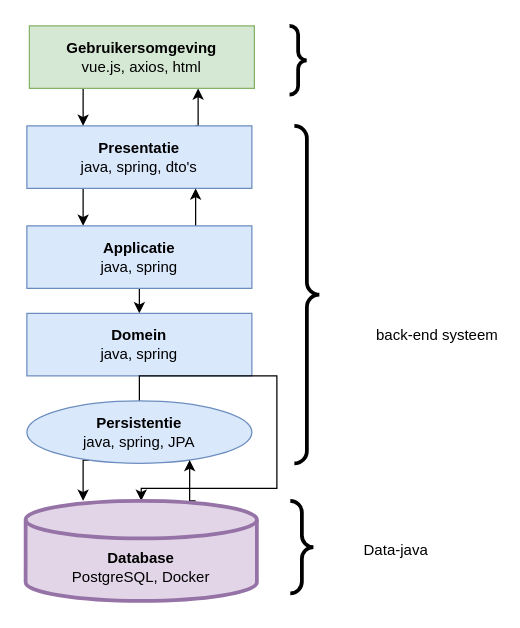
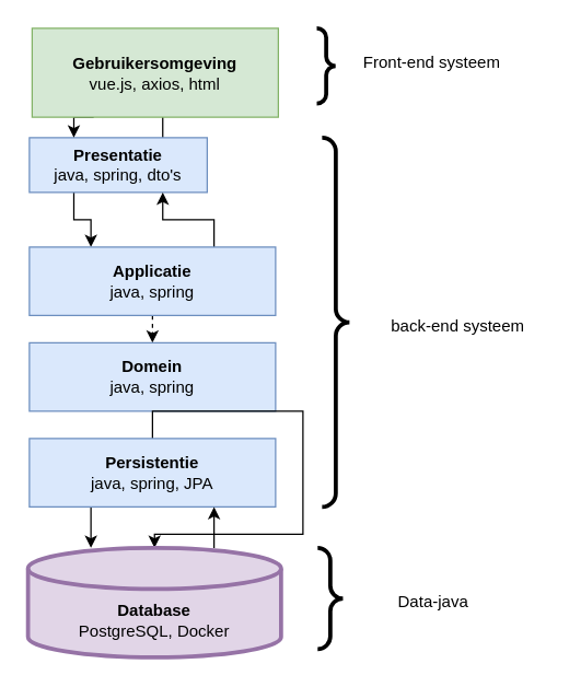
- <mxCell id="13" value="&lt;b&gt;Gebruikersomgeving&lt;/b&gt;&lt;br&gt;vue.js, axios, html" style="rounded=0;whiteSpace=wrap;html=1;fillColor=#d5e8d4;strokeColor=#82b366;" parent="1" vertex="1"><mxGeometry x="23" y="20" width="180" height="50" as="geometry" /></mxCell>
+ <mxCell id="13" value="&lt;b&gt;Gebruikersomgeving&lt;/b&gt;&lt;br&gt;vue.js, axios, html" style="rounded=0;whiteSpace=wrap;html=1;fillColor=#d5e8d4;strokeColor=#82b366;" parent="1" vertex="1"><mxGeometry x="23" y="20" width="180" height="65" as="geometry" /></mxCell>
+ <mxCell id="18" value="Front-end systeem" style="text;html=1;align=center;verticalAlign=middle;resizable=0;points=[];autosize=1;strokeColor=none;fillColor=none;" parent="1" vertex="1"><mxGeometry x="255" y="30" width="120" height="30" as="geometry" /></mxCell>
- <mxCell id="4" value="&lt;b&gt;Presentatie&lt;/b&gt;&lt;br&gt;java, spring, dto's" style="rounded=0;whiteSpace=wrap;html=1;fillColor=#dae8fc;strokeColor=#6c8ebf;" parent="1" vertex="1"><mxGeometry x="21" y="100" width="180" height="50" as="geometry" /></mxCell>
+ <mxCell id="4" value="&lt;b&gt;Presentatie&lt;/b&gt;&lt;br&gt;java, spring, dto's" style="rounded=0;whiteSpace=wrap;html=1;fillColor=#dae8fc;strokeColor=#6c8ebf;" parent="1" vertex="1"><mxGeometry x="21" y="100" width="130" height="40" as="geometry" /></mxCell>
- <mxCell id="6" style="edgeStyle=orthogonalEdgeStyle;rounded=0;orthogonalLoop=1;jettySize=auto;html=1;exitX=0.5;exitY=1;exitDx=0;exitDy=0;entryX=0.5;entryY=0;entryDx=0;entryDy=0;" parent="1" source="7" target="8" edge="1"><mxGeometry relative="1" as="geometry" /></mxCell>
+ <mxCell id="6" style="edgeStyle=orthogonalEdgeStyle;rounded=0;orthogonalLoop=1;jettySize=auto;html=1;exitX=0.5;exitY=1;exitDx=0;exitDy=0;entryX=0.5;entryY=0;entryDx=0;entryDy=0;dashed=1;" parent="1" source="7" target="8" edge="1"><mxGeometry relative="1" as="geometry" /></mxCell>
- <mxCell id="19" value="back-end systeem" style="text;html=1;align=center;verticalAlign=middle;resizable=0;points=[];autosize=1;strokeColor=none;fillColor=none;" parent="1" vertex="1"><mxGeometry x="289" y="253" width="120" height="30" as="geometry" /></mxCell>
+ <mxCell id="19" value="back-end systeem" style="text;html=1;align=center;verticalAlign=middle;resizable=0;points=[];autosize=1;strokeColor=none;fillColor=none;" parent="1" vertex="1"><mxGeometry x="274" y="223" width="120" height="30" as="geometry" /></mxCell>
- <mxCell id="11" value="&lt;b&gt;Persistentie&lt;br&gt;&lt;/b&gt;java, spring, JPA&lt;b&gt;&lt;br&gt;&lt;/b&gt;" style="ellipse;whiteSpace=wrap;html=1;fillColor=#dae8fc;strokeColor=#6c8ebf;" parent="1" vertex="1"><mxGeometry x="21" y="320" width="180" height="50" as="geometry" /></mxCell>
+ <mxCell id="11" value="&lt;b&gt;Persistentie&lt;br&gt;&lt;/b&gt;java, spring, JPA&lt;b&gt;&lt;br&gt;&lt;/b&gt;" style="rounded=0;whiteSpace=wrap;html=1;fillColor=#dae8fc;strokeColor=#6c8ebf;" parent="1" vertex="1"><mxGeometry x="21" y="320" width="180" height="50" as="geometry" /></mxCell>
